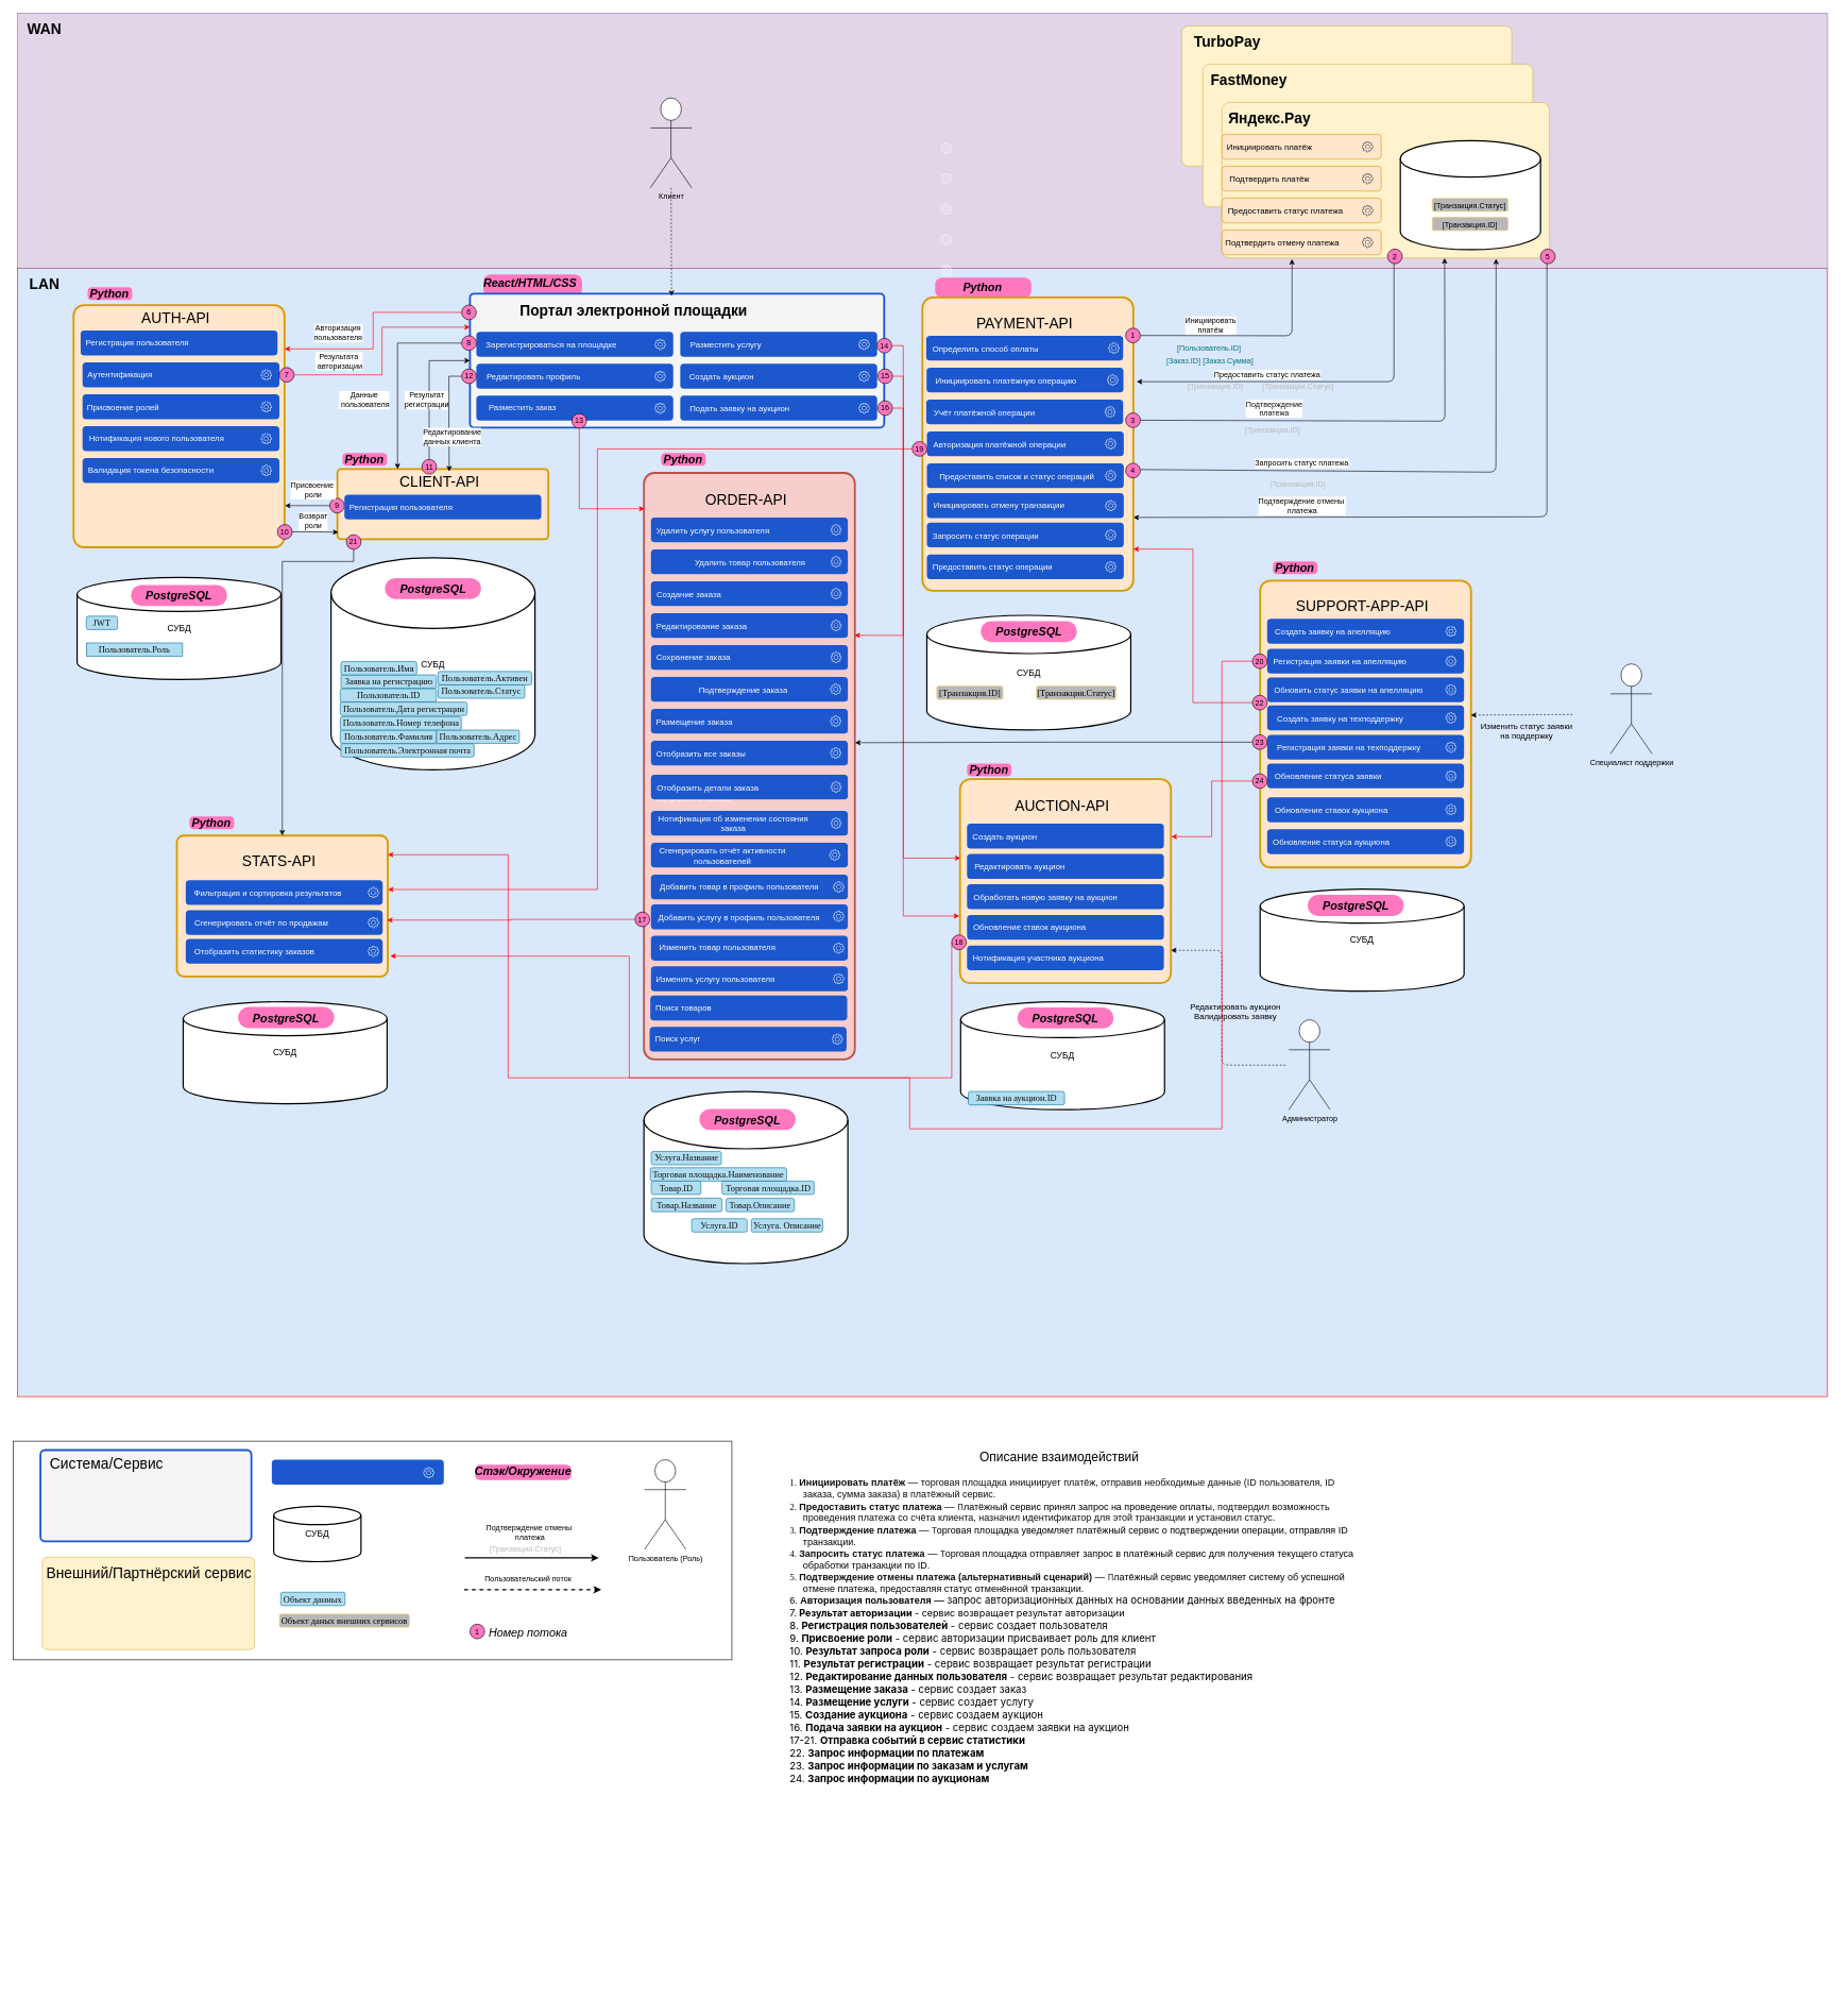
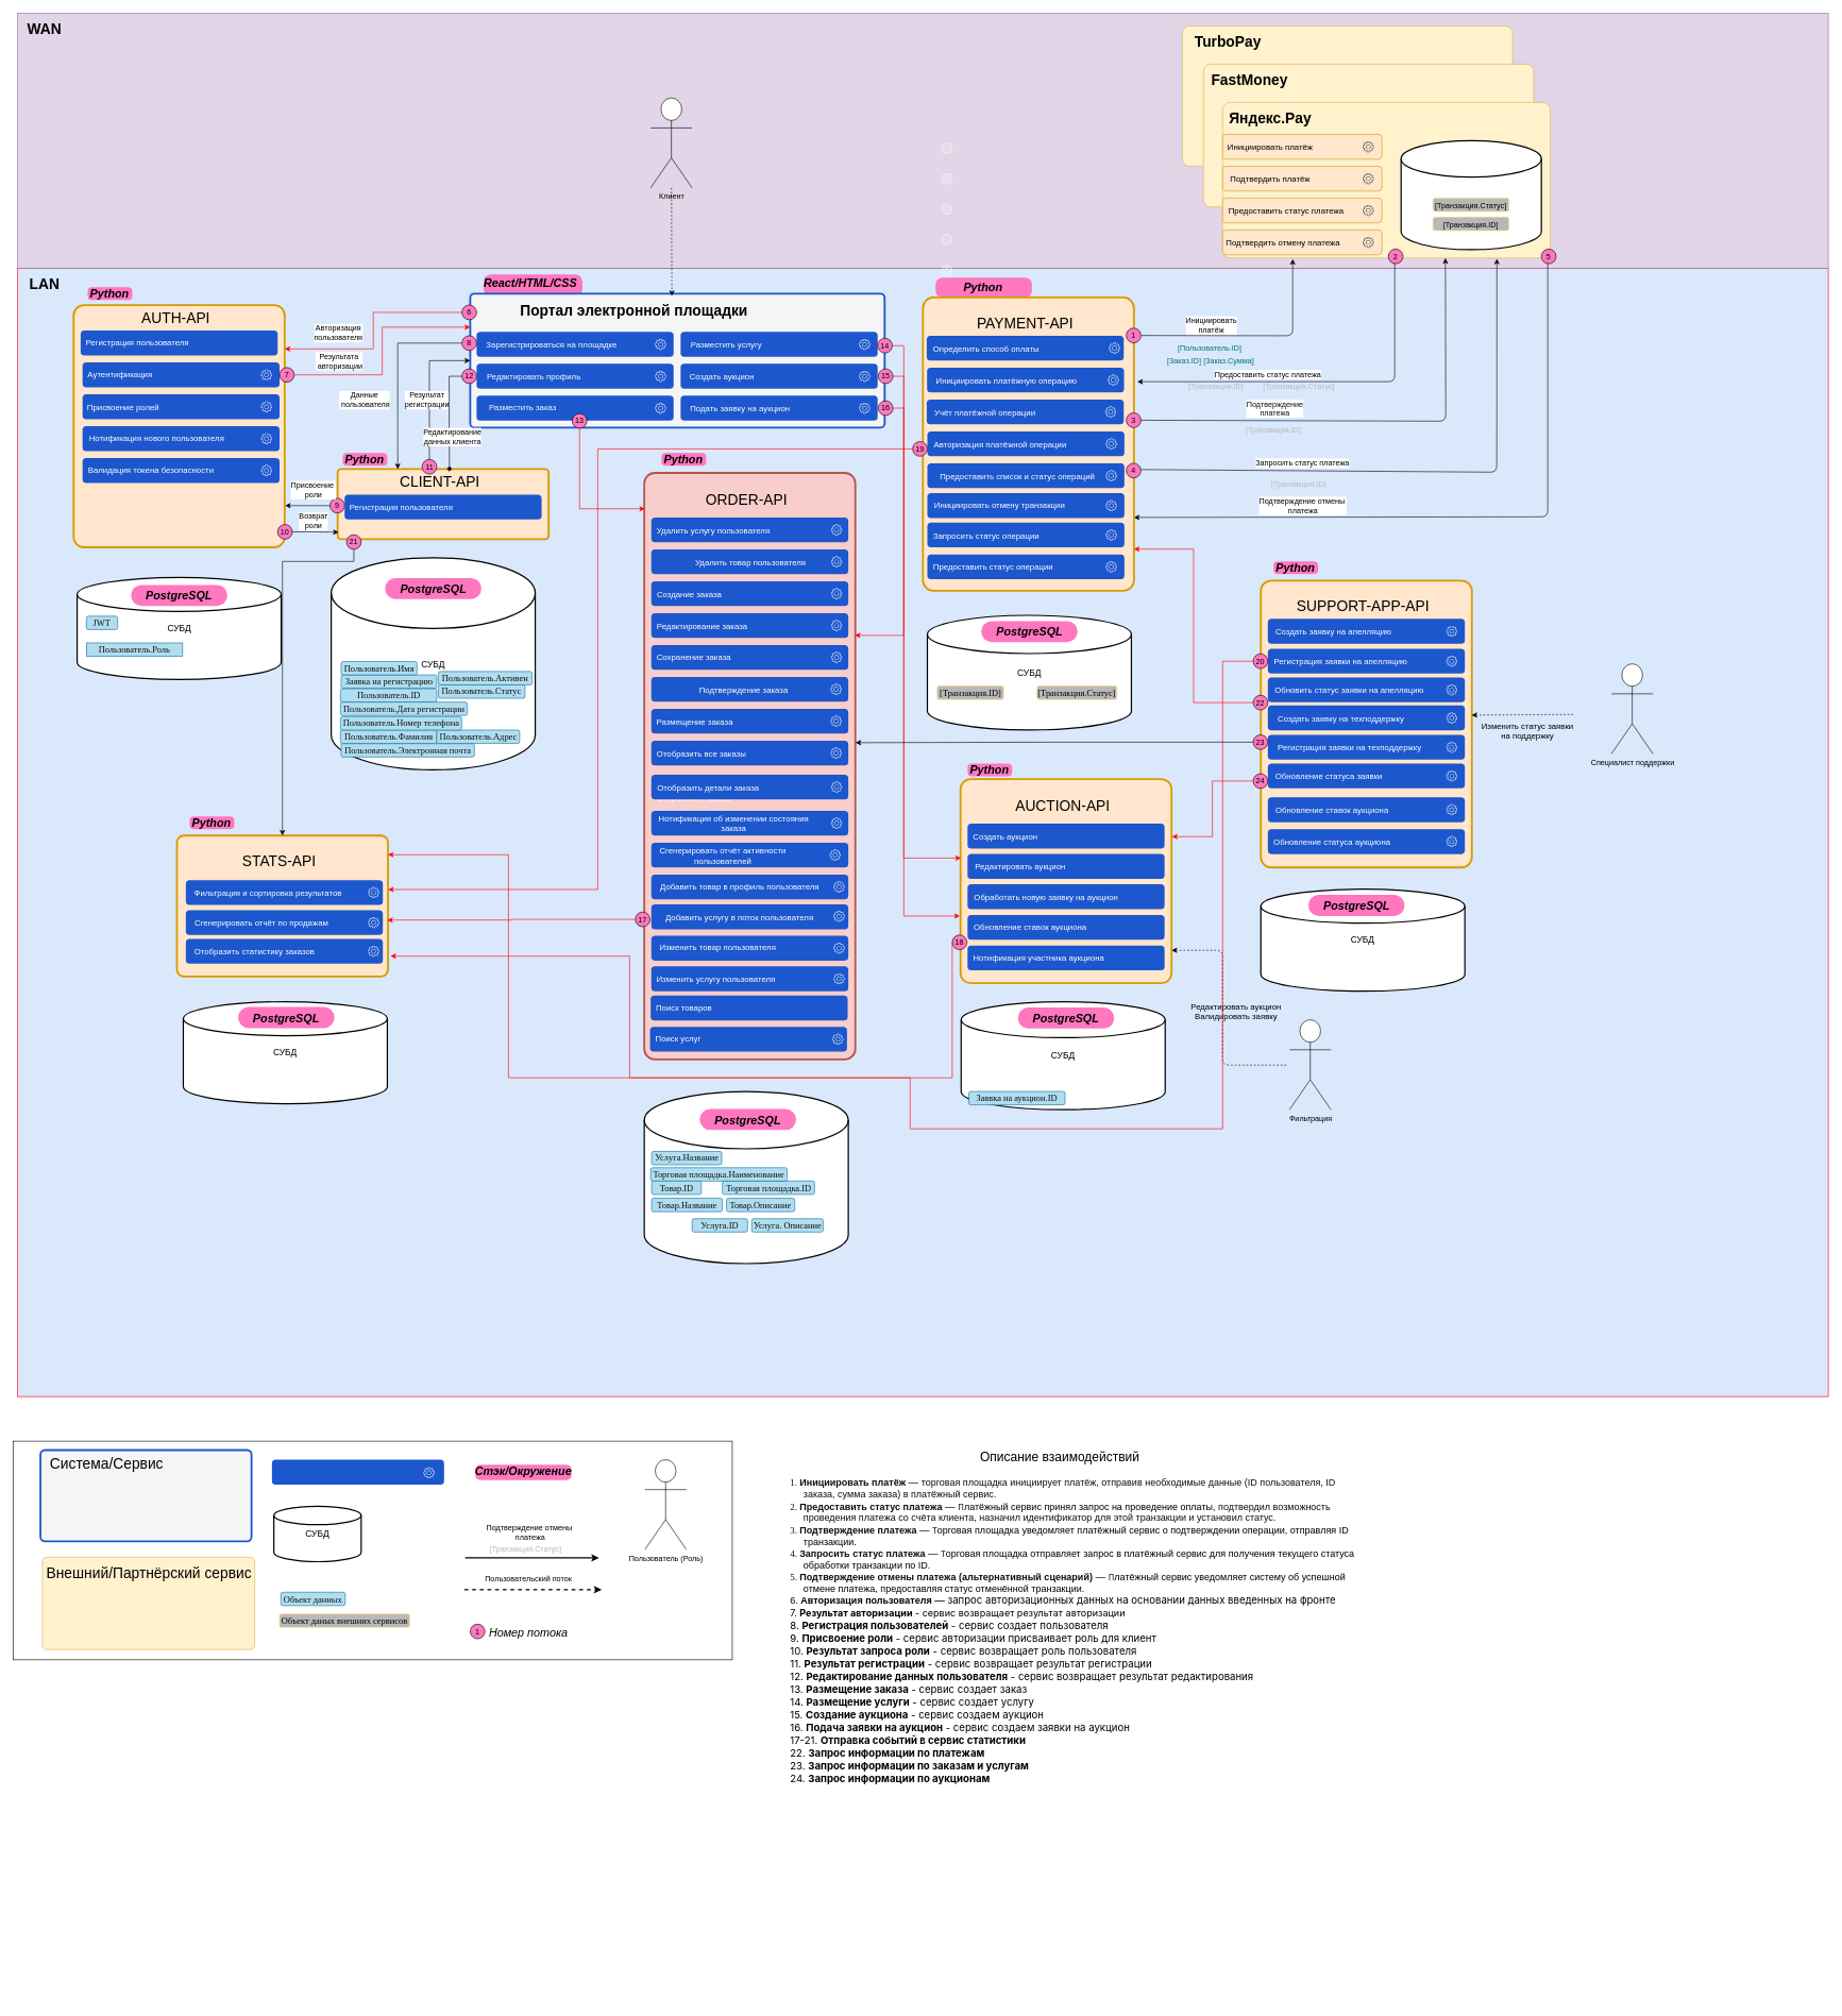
- <mxCell id="394" style="edgeStyle=orthogonalEdgeStyle;rounded=0;orthogonalLoop=1;jettySize=auto;html=1;exitX=0;exitY=0.5;exitDx=0;exitDy=0;entryX=0.547;entryY=-0.075;entryDx=0;entryDy=0;entryPerimeter=0;" edge="1" parent="1" source="379" target="285"><mxGeometry relative="1" as="geometry" /></mxCell>
+ <mxCell id="394" style="edgeStyle=orthogonalEdgeStyle;rounded=0;orthogonalLoop=1;jettySize=auto;html=1;exitX=0;exitY=0.5;exitDx=0;exitDy=0;entryX=0.547;entryY=-0.075;entryDx=0;entryDy=0;entryPerimeter=0;endArrow=diamond;" edge="1" parent="1" source="379" target="285"><mxGeometry relative="1" as="geometry" /></mxCell>
- <mxCell id="248" value="Добавить услугу в профиль пользователя" style="text;html=1;align=center;verticalAlign=middle;whiteSpace=wrap;rounded=1;fontSize=13;fontColor=#FFFFFF;strokeColor=none;" vertex="1" parent="245"><mxGeometry x="2" y="5" width="273" height="30" as="geometry" /></mxCell>
+ <mxCell id="248" value="Добавить услугу в поток пользователя" style="text;html=1;align=center;verticalAlign=middle;whiteSpace=wrap;rounded=1;fontSize=13;fontColor=#FFFFFF;strokeColor=none;" vertex="1" parent="245"><mxGeometry x="2" y="5" width="273" height="30" as="geometry" /></mxCell>
- <mxCell id="20" value="Администратор" style="shape=umlActor;verticalLabelPosition=bottom;verticalAlign=top;html=1;outlineConnect=0;rounded=1;" vertex="1" parent="1"><mxGeometry x="2022" y="1599" width="65" height="141" as="geometry" /></mxCell>
+ <mxCell id="20" value="Фильтрация" style="shape=umlActor;verticalLabelPosition=bottom;verticalAlign=top;html=1;outlineConnect=0;rounded=1;" vertex="1" parent="1"><mxGeometry x="2022" y="1599" width="65" height="141" as="geometry" /></mxCell>
